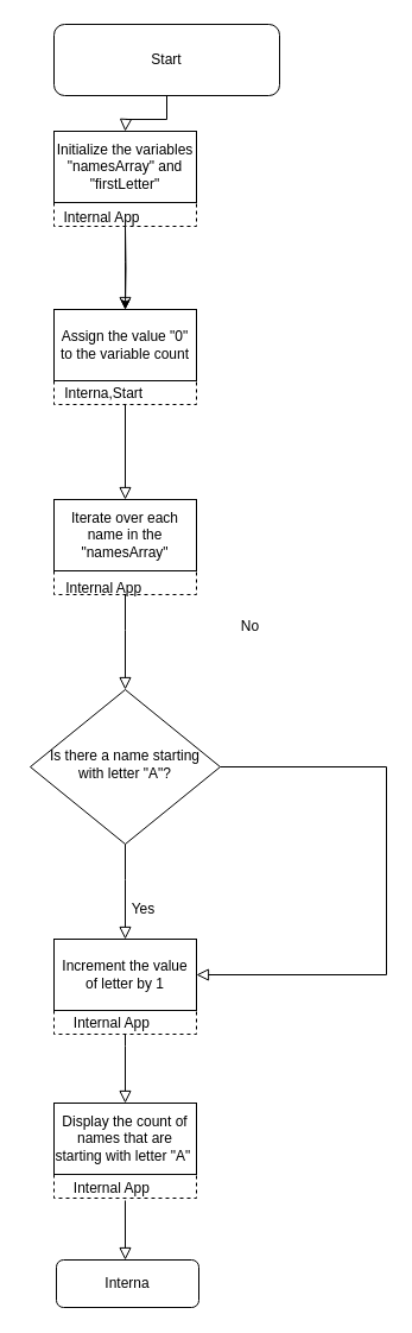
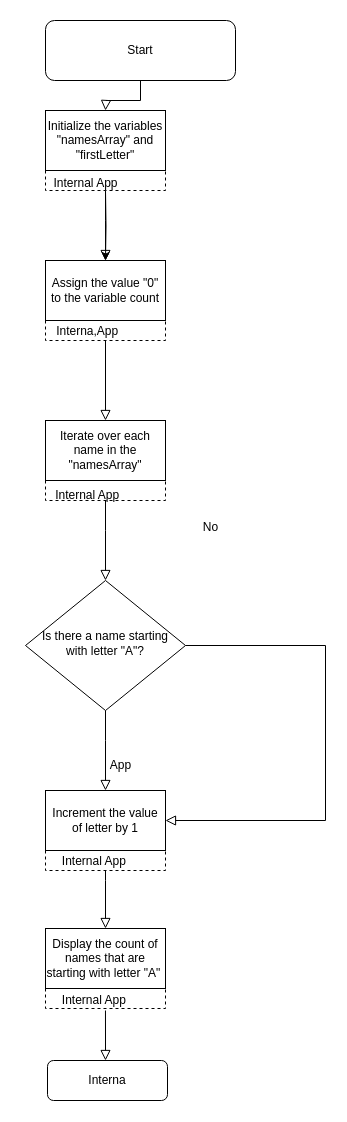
- <mxCell id="21" value="&amp;nbsp; &amp;nbsp; &amp;nbsp; &amp;nbsp;Interna,Start" style="text;html=1;align=center;verticalAlign=middle;resizable=0;points=[];autosize=1;strokeColor=none;fillColor=none;" vertex="1" parent="1"><mxGeometry x="20" y="316" width="110" height="30" as="geometry" /></mxCell>
+ <mxCell id="21" value="&amp;nbsp; &amp;nbsp; &amp;nbsp; &amp;nbsp;Interna,App" style="text;html=1;align=center;verticalAlign=middle;resizable=0;points=[];autosize=1;strokeColor=none;fillColor=none;" vertex="1" parent="1"><mxGeometry x="20" y="316" width="110" height="30" as="geometry" /></mxCell>
- <mxCell id="18" value="Yes" style="text;html=1;align=center;verticalAlign=middle;resizable=0;points=[];autosize=1;strokeColor=none;fillColor=none;" parent="1" vertex="1"><mxGeometry x="100" y="750" width="40" height="30" as="geometry" /></mxCell>
+ <mxCell id="18" value="App" style="text;html=1;align=center;verticalAlign=middle;resizable=0;points=[];autosize=1;strokeColor=none;fillColor=none;" parent="1" vertex="1"><mxGeometry x="100" y="750" width="40" height="30" as="geometry" /></mxCell>
